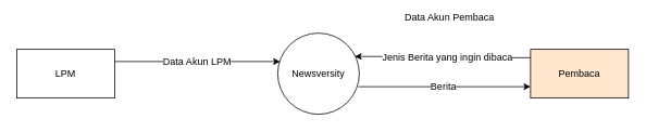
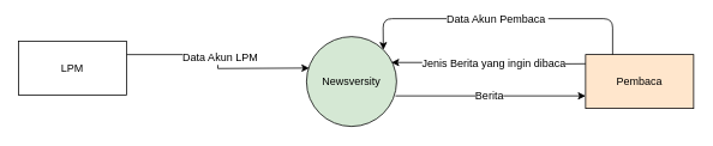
+ <mxCell id="9" value="" style="endArrow=classic;html=1;exitX=0.25;exitY=0;exitDx=0;exitDy=0;entryX=1;entryY=0;entryDx=0;entryDy=0;" parent="1" source="6" target="2" edge="1"><mxGeometry width="50" height="50" relative="1" as="geometry"><mxPoint x="260" y="210" as="sourcePoint" /><mxPoint x="310" y="160" as="targetPoint" /><Array as="points"><mxPoint x="680" y="20" /><mxPoint x="550" y="20" /><mxPoint x="425" y="20" /></Array></mxGeometry></mxCell>
- <mxCell id="5" value="LPM" style="rounded=0;whiteSpace=wrap;html=1;" parent="1" vertex="1"><mxGeometry x="20" y="60" width="120" height="60" as="geometry" /></mxCell>
+ <mxCell id="5" value="LPM" style="rounded=0;whiteSpace=wrap;html=1;" parent="1" vertex="1"><mxGeometry x="20" y="45" width="120" height="60" as="geometry" /></mxCell>
- <mxCell id="2" value="Newsversity" style="ellipse;whiteSpace=wrap;html=1;aspect=fixed;" parent="1" vertex="1"><mxGeometry x="340" y="40" width="100" height="100" as="geometry" /></mxCell>
+ <mxCell id="2" value="Newsversity" style="ellipse;whiteSpace=wrap;html=1;aspect=fixed;fillColor=#d5e8d4;" parent="1" vertex="1"><mxGeometry x="340" y="40" width="100" height="100" as="geometry" /></mxCell>
